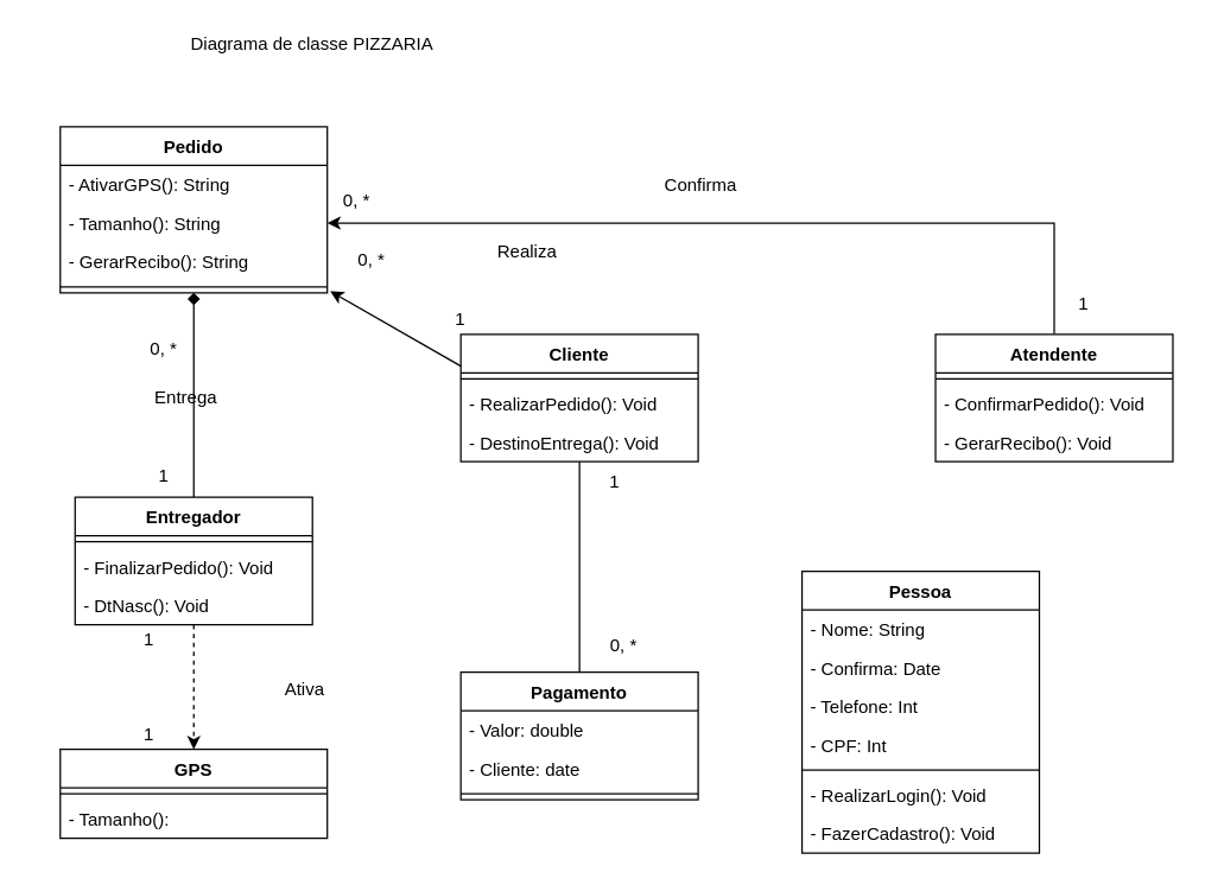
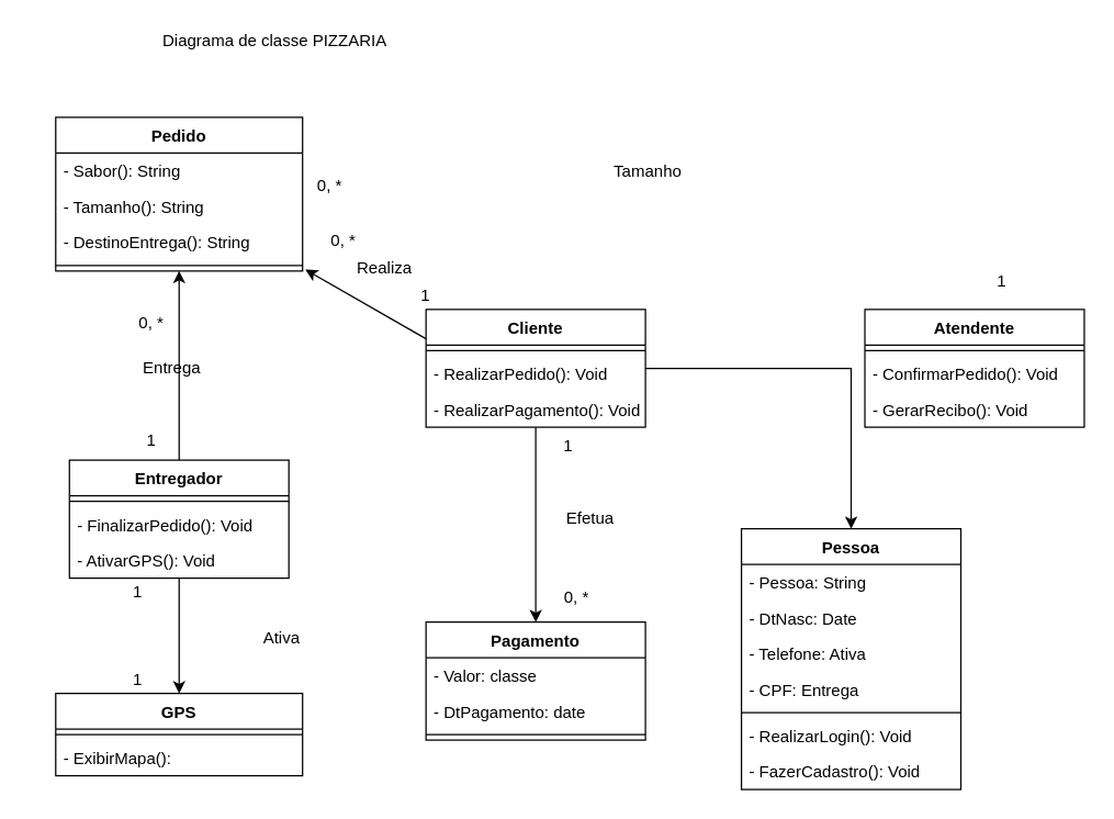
- <mxCell id="28" value="Diagrama de classe PIZZARIA" style="text;html=1;strokeColor=none;fillColor=none;align=center;verticalAlign=middle;whiteSpace=wrap;rounded=0;" parent="1" vertex="1"><mxGeometry x="30" y="20" width="360" height="20" as="geometry" /></mxCell>
+ <mxCell id="28" value="Diagrama de classe PIZZARIA" style="text;html=1;strokeColor=none;fillColor=none;align=center;verticalAlign=middle;whiteSpace=wrap;rounded=0;" parent="1" vertex="1"><mxGeometry x="20" y="20" width="360" height="20" as="geometry" /></mxCell>
- <mxCell id="23" value="- AtivarGPS(): String" style="text;strokeColor=none;fillColor=none;align=left;verticalAlign=top;spacingLeft=4;spacingRight=4;overflow=hidden;rotatable=0;points=[[0,0.5],[1,0.5]];portConstraint=eastwest;" parent="22" vertex="1"><mxGeometry y="26" width="180" height="26" as="geometry" /></mxCell>
+ <mxCell id="23" value="- Sabor(): String" style="text;strokeColor=none;fillColor=none;align=left;verticalAlign=top;spacingLeft=4;spacingRight=4;overflow=hidden;rotatable=0;points=[[0,0.5],[1,0.5]];portConstraint=eastwest;" parent="22" vertex="1"><mxGeometry y="26" width="180" height="26" as="geometry" /></mxCell>
- <mxCell id="40" value="Confirma" style="text;html=1;strokeColor=none;fillColor=none;align=center;verticalAlign=middle;whiteSpace=wrap;rounded=0;" vertex="1" parent="1"><mxGeometry x="414" y="115" width="116" height="20" as="geometry" /></mxCell>
+ <mxCell id="40" value="Tamanho" style="text;html=1;strokeColor=none;fillColor=none;align=center;verticalAlign=middle;whiteSpace=wrap;rounded=0;" vertex="1" parent="1"><mxGeometry x="414" y="115" width="116" height="20" as="geometry" /></mxCell>
- <mxCell id="8" style="edgeStyle=orthogonalEdgeStyle;rounded=0;orthogonalLoop=1;jettySize=auto;html=1;entryX=1;entryY=0.5;entryDx=0;entryDy=0;" edge="1" parent="1" source="9" target="24"><mxGeometry relative="1" as="geometry" /></mxCell>
- <mxCell id="38" value="Realiza" style="text;html=1;strokeColor=none;fillColor=none;align=center;verticalAlign=middle;whiteSpace=wrap;rounded=0;" parent="1" vertex="1"><mxGeometry x="335" y="160" width="40" height="20" as="geometry" /></mxCell>
+ <mxCell id="38" value="Realiza" style="text;html=1;strokeColor=none;fillColor=none;align=center;verticalAlign=middle;whiteSpace=wrap;rounded=0;" parent="1" vertex="1"><mxGeometry x="260" y="185" width="40" height="20" as="geometry" /></mxCell>
- <mxCell id="25" value="- GerarRecibo(): String" style="text;strokeColor=none;fillColor=none;align=left;verticalAlign=top;spacingLeft=4;spacingRight=4;overflow=hidden;rotatable=0;points=[[0,0.5],[1,0.5]];portConstraint=eastwest;" parent="22" vertex="1"><mxGeometry y="78" width="180" height="26" as="geometry" /></mxCell>
+ <mxCell id="25" value="- DestinoEntrega(): String" style="text;strokeColor=none;fillColor=none;align=left;verticalAlign=top;spacingLeft=4;spacingRight=4;overflow=hidden;rotatable=0;points=[[0,0.5],[1,0.5]];portConstraint=eastwest;" parent="22" vertex="1"><mxGeometry y="78" width="180" height="26" as="geometry" /></mxCell>
- <mxCell id="32" style="edgeStyle=orthogonalEdgeStyle;rounded=0;orthogonalLoop=1;jettySize=auto;html=1;entryX=0.5;entryY=1;entryDx=0;entryDy=0;endArrow=diamond;" edge="1" parent="1" source="34" target="22"><mxGeometry relative="1" as="geometry" /></mxCell>
+ <mxCell id="32" style="edgeStyle=orthogonalEdgeStyle;rounded=0;orthogonalLoop=1;jettySize=auto;html=1;entryX=0.5;entryY=1;entryDx=0;entryDy=0;" edge="1" parent="1" source="34" target="22"><mxGeometry relative="1" as="geometry" /></mxCell>
+ <mxCell id="2" style="edgeStyle=orthogonalEdgeStyle;rounded=0;orthogonalLoop=1;jettySize=auto;html=1;" parent="1" source="4" target="13" edge="1"><mxGeometry relative="1" as="geometry"><Array as="points"><mxPoint x="620" y="268" /></Array></mxGeometry></mxCell>
- <mxCell id="7" value="- DestinoEntrega(): Void" style="text;strokeColor=none;fillColor=none;align=left;verticalAlign=top;spacingLeft=4;spacingRight=4;overflow=hidden;rotatable=0;points=[[0,0.5],[1,0.5]];portConstraint=eastwest;" parent="4" vertex="1"><mxGeometry y="60" width="160" height="26" as="geometry" /></mxCell>
+ <mxCell id="7" value="- RealizarPagamento(): Void" style="text;strokeColor=none;fillColor=none;align=left;verticalAlign=top;spacingLeft=4;spacingRight=4;overflow=hidden;rotatable=0;points=[[0,0.5],[1,0.5]];portConstraint=eastwest;" parent="4" vertex="1"><mxGeometry y="60" width="160" height="26" as="geometry" /></mxCell>
+ <mxCell id="53" value="Efetua" style="text;html=1;strokeColor=none;fillColor=none;align=center;verticalAlign=middle;whiteSpace=wrap;rounded=0;" vertex="1" parent="1"><mxGeometry x="410" y="368" width="40" height="20" as="geometry" /></mxCell>
- <mxCell id="37" value="- DtNasc(): Void" style="text;strokeColor=none;fillColor=none;align=left;verticalAlign=top;spacingLeft=4;spacingRight=4;overflow=hidden;rotatable=0;points=[[0,0.5],[1,0.5]];portConstraint=eastwest;" parent="34" vertex="1"><mxGeometry y="60" width="160" height="26" as="geometry" /></mxCell>
+ <mxCell id="37" value="- AtivarGPS(): Void" style="text;strokeColor=none;fillColor=none;align=left;verticalAlign=top;spacingLeft=4;spacingRight=4;overflow=hidden;rotatable=0;points=[[0,0.5],[1,0.5]];portConstraint=eastwest;" parent="34" vertex="1"><mxGeometry y="60" width="160" height="26" as="geometry" /></mxCell>
- <mxCell id="14" value="- Nome: String&#10;" style="text;strokeColor=none;fillColor=none;align=left;verticalAlign=top;spacingLeft=4;spacingRight=4;overflow=hidden;rotatable=0;points=[[0,0.5],[1,0.5]];portConstraint=eastwest;" parent="13" vertex="1"><mxGeometry y="26" width="160" height="26" as="geometry" /></mxCell>
+ <mxCell id="14" value="- Pessoa: String&#10;" style="text;strokeColor=none;fillColor=none;align=left;verticalAlign=top;spacingLeft=4;spacingRight=4;overflow=hidden;rotatable=0;points=[[0,0.5],[1,0.5]];portConstraint=eastwest;" parent="13" vertex="1"><mxGeometry y="26" width="160" height="26" as="geometry" /></mxCell>
- <mxCell id="3" style="edgeStyle=orthogonalEdgeStyle;rounded=0;orthogonalLoop=1;jettySize=auto;html=1;entryX=0.5;entryY=0;entryDx=0;entryDy=0;endArrow=none;" edge="1" parent="1" source="4" target="49"><mxGeometry relative="1" as="geometry" /></mxCell>
+ <mxCell id="3" style="edgeStyle=orthogonalEdgeStyle;rounded=0;orthogonalLoop=1;jettySize=auto;html=1;entryX=0.5;entryY=0;entryDx=0;entryDy=0;" edge="1" parent="1" source="4" target="49"><mxGeometry relative="1" as="geometry" /></mxCell>
- <mxCell id="15" value="- Confirma: Date" style="text;strokeColor=none;fillColor=none;align=left;verticalAlign=top;spacingLeft=4;spacingRight=4;overflow=hidden;rotatable=0;points=[[0,0.5],[1,0.5]];portConstraint=eastwest;" parent="13" vertex="1"><mxGeometry y="52" width="160" height="26" as="geometry" /></mxCell>
+ <mxCell id="15" value="- DtNasc: Date" style="text;strokeColor=none;fillColor=none;align=left;verticalAlign=top;spacingLeft=4;spacingRight=4;overflow=hidden;rotatable=0;points=[[0,0.5],[1,0.5]];portConstraint=eastwest;" parent="13" vertex="1"><mxGeometry y="52" width="160" height="26" as="geometry" /></mxCell>
- <mxCell id="33" style="edgeStyle=orthogonalEdgeStyle;rounded=0;orthogonalLoop=1;jettySize=auto;html=1;entryX=0.5;entryY=0;entryDx=0;entryDy=0;dashed=1;" edge="1" parent="1" source="34" target="29"><mxGeometry relative="1" as="geometry" /></mxCell>
+ <mxCell id="33" style="edgeStyle=orthogonalEdgeStyle;rounded=0;orthogonalLoop=1;jettySize=auto;html=1;entryX=0.5;entryY=0;entryDx=0;entryDy=0;" edge="1" parent="1" source="34" target="29"><mxGeometry relative="1" as="geometry" /></mxCell>
- <mxCell id="16" value="- Telefone: Int" style="text;strokeColor=none;fillColor=none;align=left;verticalAlign=top;spacingLeft=4;spacingRight=4;overflow=hidden;rotatable=0;points=[[0,0.5],[1,0.5]];portConstraint=eastwest;" parent="13" vertex="1"><mxGeometry y="78" width="160" height="26" as="geometry" /></mxCell>
+ <mxCell id="16" value="- Telefone: Ativa" style="text;strokeColor=none;fillColor=none;align=left;verticalAlign=top;spacingLeft=4;spacingRight=4;overflow=hidden;rotatable=0;points=[[0,0.5],[1,0.5]];portConstraint=eastwest;" parent="13" vertex="1"><mxGeometry y="78" width="160" height="26" as="geometry" /></mxCell>
- <mxCell id="50" value="- Valor: double" style="text;strokeColor=none;fillColor=none;align=left;verticalAlign=top;spacingLeft=4;spacingRight=4;overflow=hidden;rotatable=0;points=[[0,0.5],[1,0.5]];portConstraint=eastwest;" vertex="1" parent="49"><mxGeometry y="26" width="160" height="26" as="geometry" /></mxCell>
+ <mxCell id="50" value="- Valor: classe" style="text;strokeColor=none;fillColor=none;align=left;verticalAlign=top;spacingLeft=4;spacingRight=4;overflow=hidden;rotatable=0;points=[[0,0.5],[1,0.5]];portConstraint=eastwest;" vertex="1" parent="49"><mxGeometry y="26" width="160" height="26" as="geometry" /></mxCell>
- <mxCell id="17" value="- CPF: Int" style="text;strokeColor=none;fillColor=none;align=left;verticalAlign=top;spacingLeft=4;spacingRight=4;overflow=hidden;rotatable=0;points=[[0,0.5],[1,0.5]];portConstraint=eastwest;" parent="13" vertex="1"><mxGeometry y="104" width="160" height="26" as="geometry" /></mxCell>
+ <mxCell id="17" value="- CPF: Entrega" style="text;strokeColor=none;fillColor=none;align=left;verticalAlign=top;spacingLeft=4;spacingRight=4;overflow=hidden;rotatable=0;points=[[0,0.5],[1,0.5]];portConstraint=eastwest;" parent="13" vertex="1"><mxGeometry y="104" width="160" height="26" as="geometry" /></mxCell>
- <mxCell id="51" value="- Cliente: date" style="text;strokeColor=none;fillColor=none;align=left;verticalAlign=top;spacingLeft=4;spacingRight=4;overflow=hidden;rotatable=0;points=[[0,0.5],[1,0.5]];portConstraint=eastwest;" vertex="1" parent="49"><mxGeometry y="52" width="160" height="26" as="geometry" /></mxCell>
+ <mxCell id="51" value="- DtPagamento: date" style="text;strokeColor=none;fillColor=none;align=left;verticalAlign=top;spacingLeft=4;spacingRight=4;overflow=hidden;rotatable=0;points=[[0,0.5],[1,0.5]];portConstraint=eastwest;" vertex="1" parent="49"><mxGeometry y="52" width="160" height="26" as="geometry" /></mxCell>
- <mxCell id="31" value="- Tamanho():" style="text;strokeColor=none;fillColor=none;align=left;verticalAlign=top;spacingLeft=4;spacingRight=4;overflow=hidden;rotatable=0;points=[[0,0.5],[1,0.5]];portConstraint=eastwest;" parent="29" vertex="1"><mxGeometry y="34" width="180" height="26" as="geometry" /></mxCell>
+ <mxCell id="31" value="- ExibirMapa():" style="text;strokeColor=none;fillColor=none;align=left;verticalAlign=top;spacingLeft=4;spacingRight=4;overflow=hidden;rotatable=0;points=[[0,0.5],[1,0.5]];portConstraint=eastwest;" parent="29" vertex="1"><mxGeometry y="34" width="180" height="26" as="geometry" /></mxCell>
